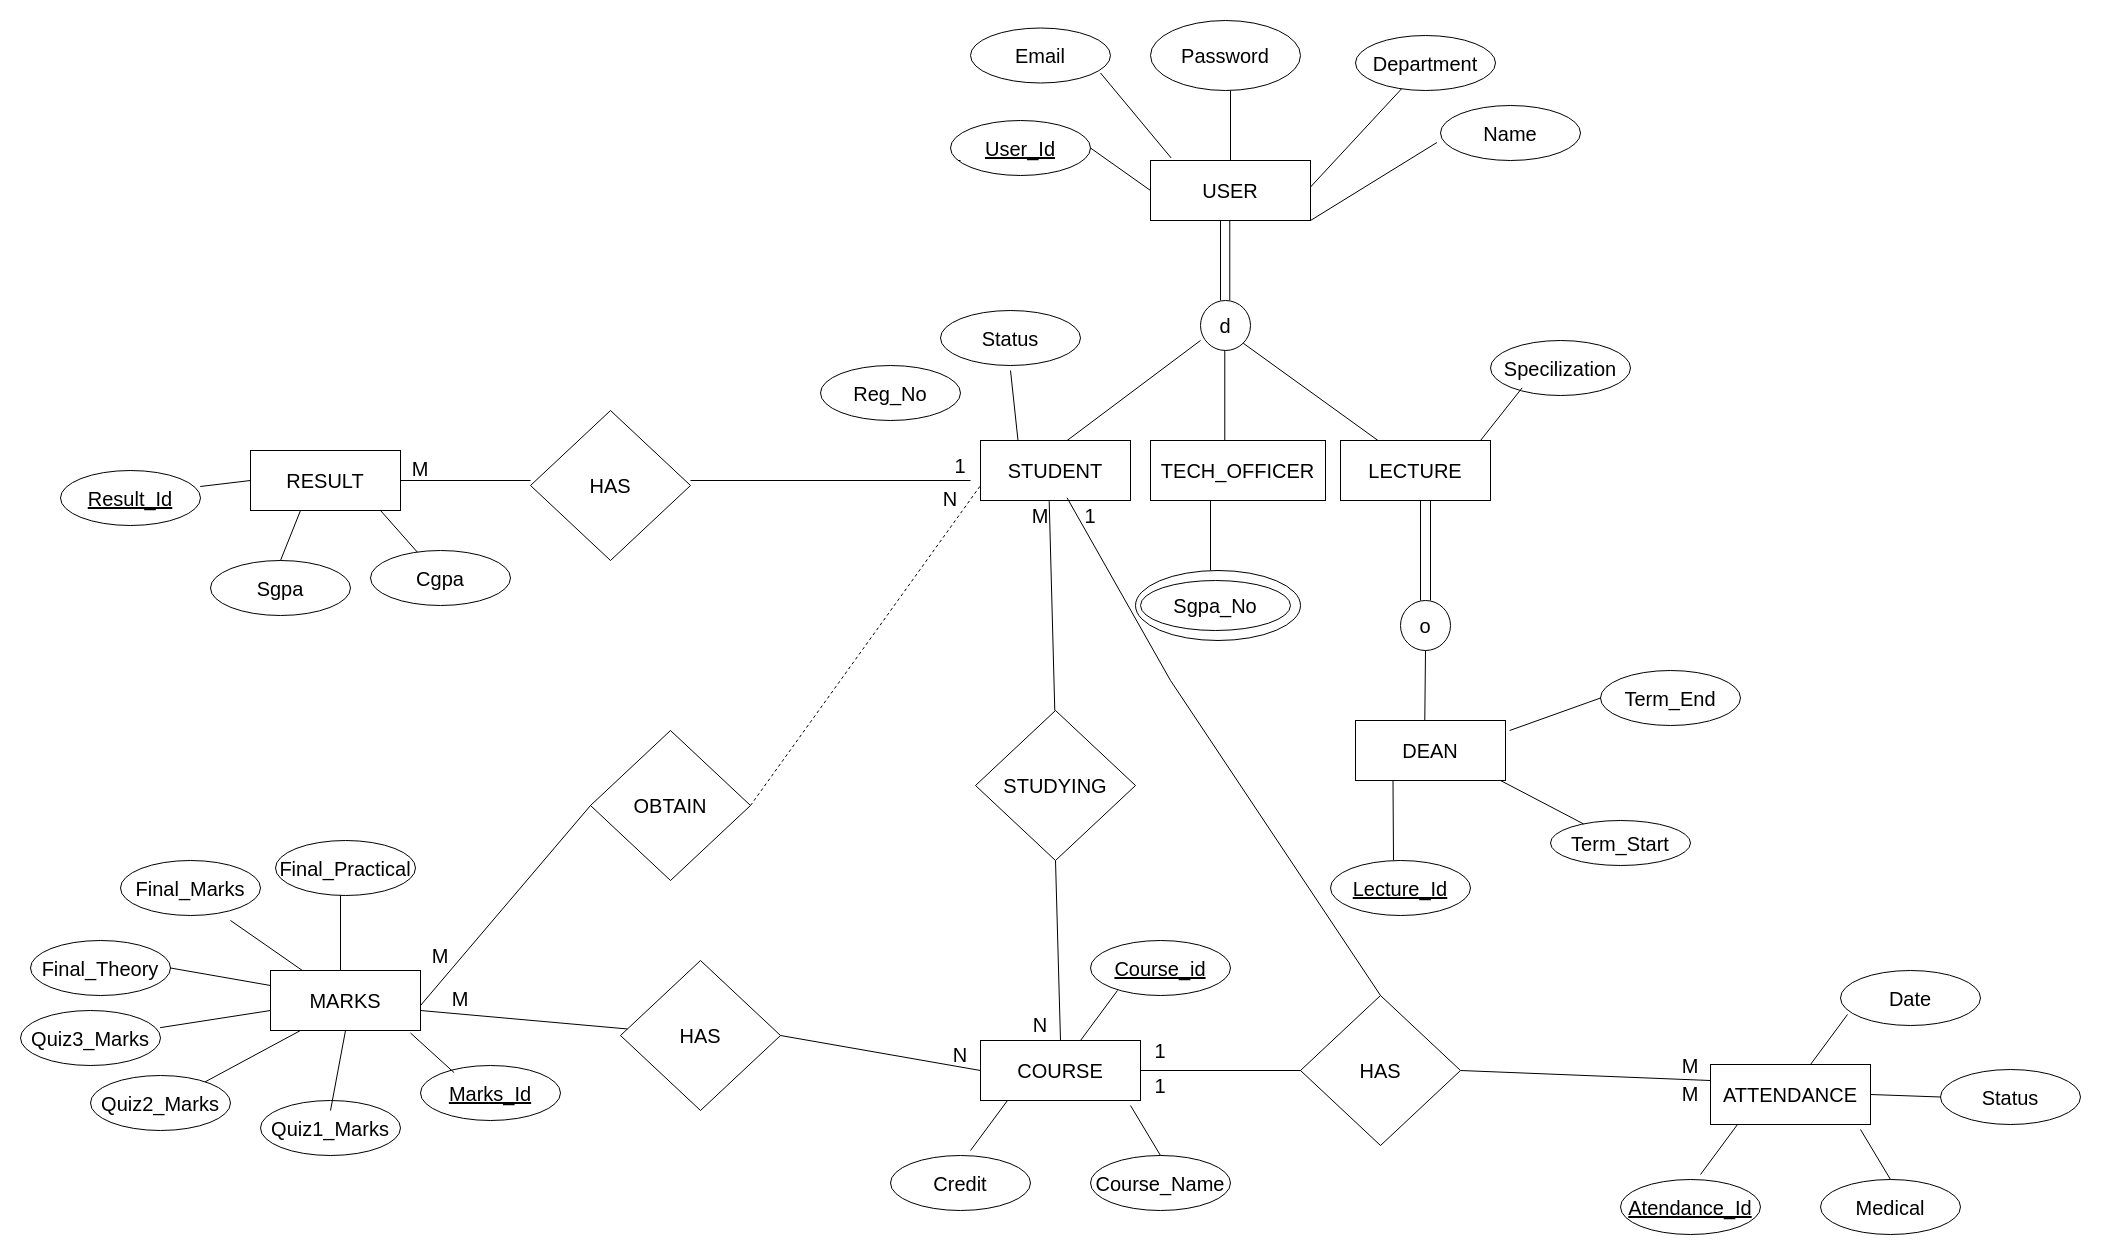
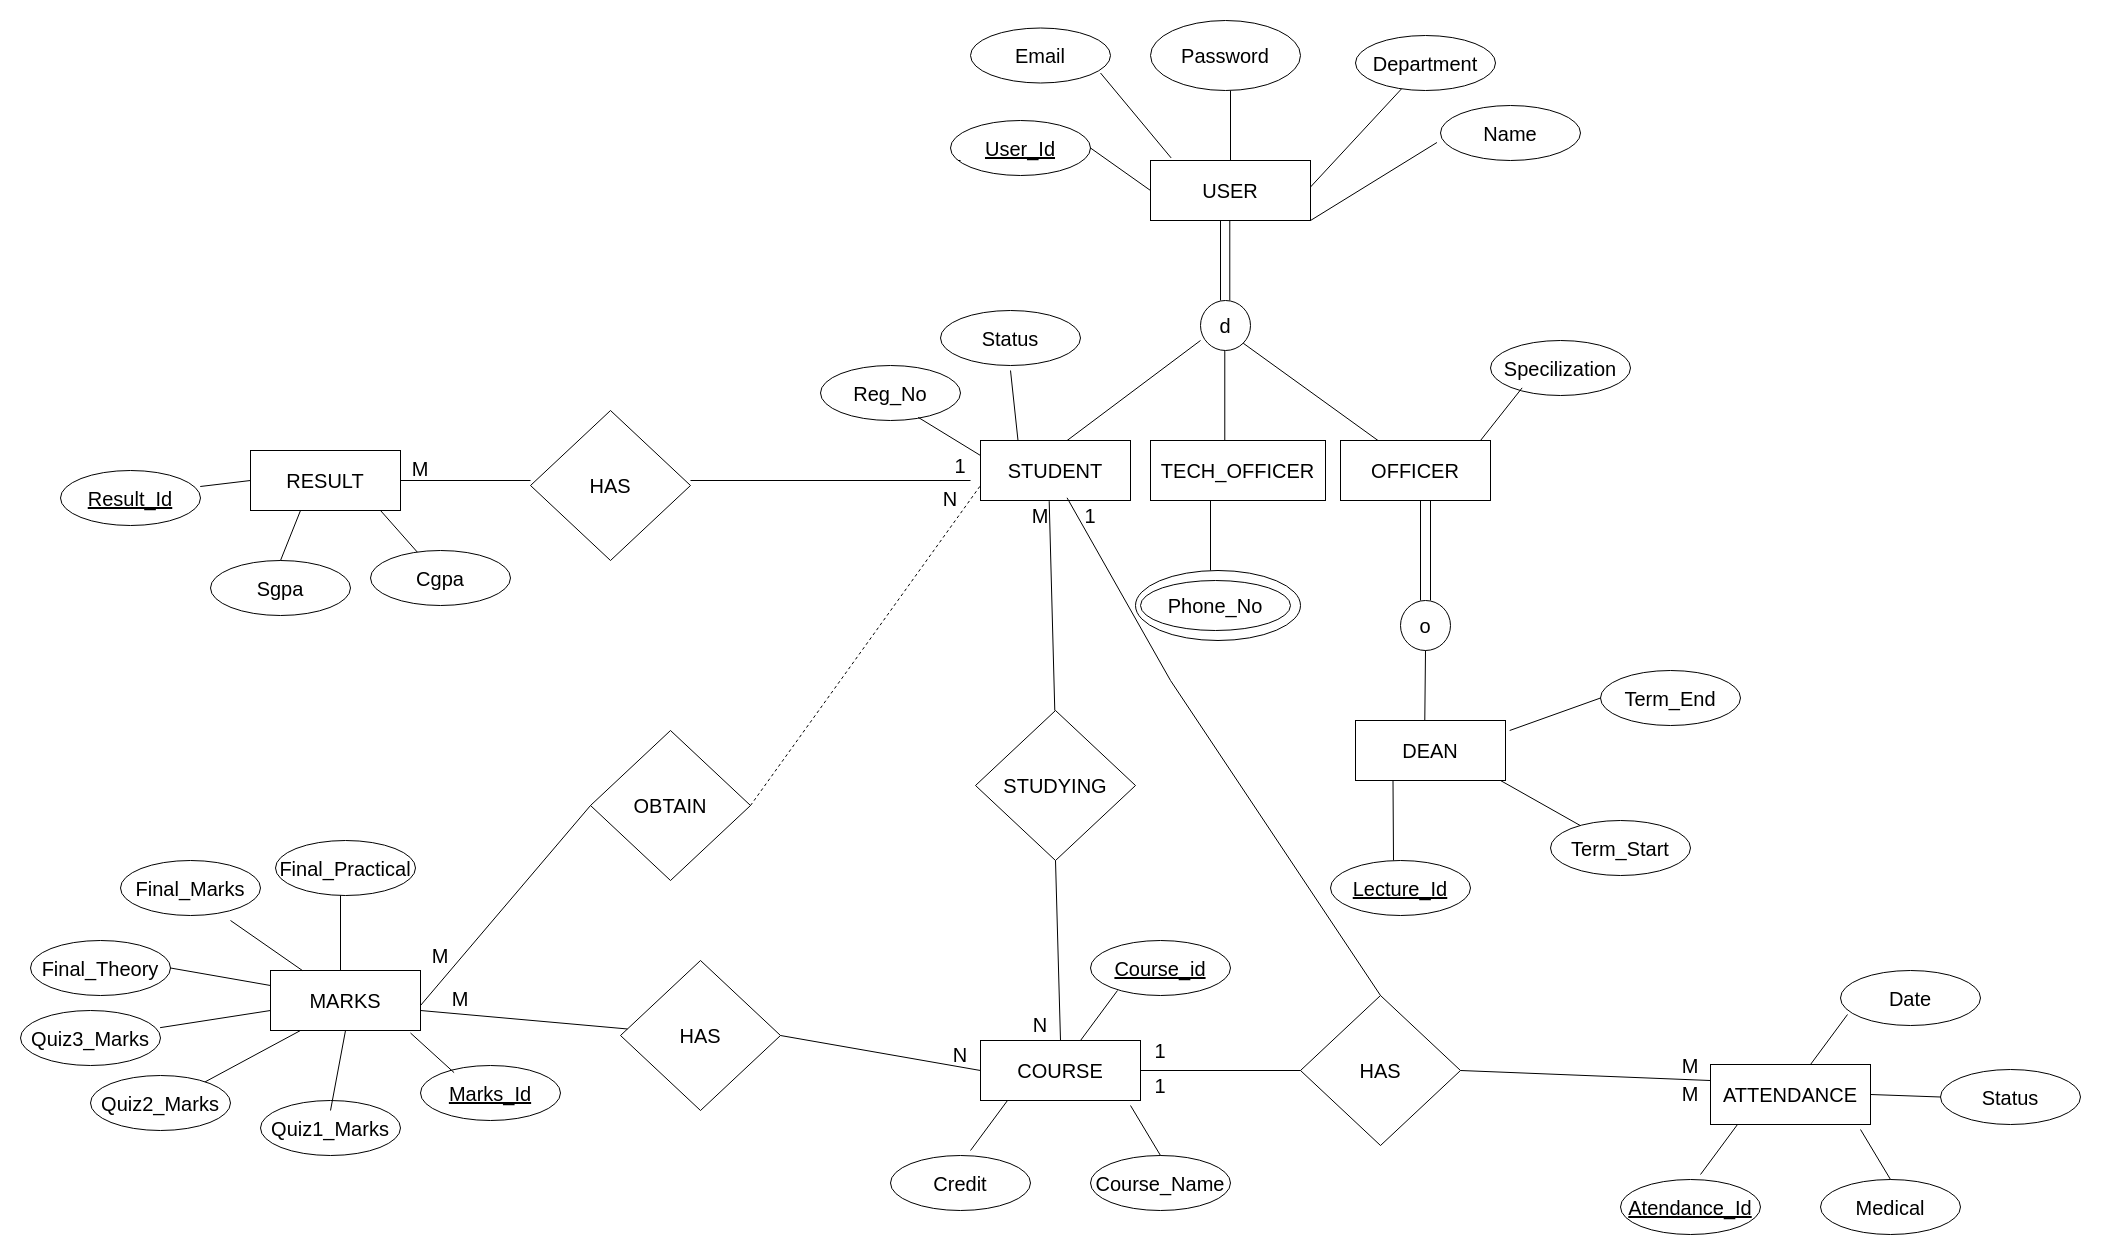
+ <mxCell id="83" value="" style="endArrow=none;html=1;rounded=0;exitX=0;exitY=0.25;exitDx=0;exitDy=0;entryX=0.698;entryY=0.943;entryDx=0;entryDy=0;entryPerimeter=0;fontSize=20;" edge="1" parent="1" source="19" target="82"><mxGeometry width="50" height="50" relative="1" as="geometry"><mxPoint x="918" y="480" as="sourcePoint" /><mxPoint x="930" y="430" as="targetPoint" /></mxGeometry></mxCell>
- <mxCell id="21" value="&lt;font&gt;LECTURE&lt;/font&gt;" style="rounded=0;whiteSpace=wrap;html=1;fontSize=20;" vertex="1" parent="1"><mxGeometry x="1340" y="440" width="150" height="60" as="geometry" /></mxCell>
+ <mxCell id="21" value="&lt;font&gt;OFFICER&lt;/font&gt;" style="rounded=0;whiteSpace=wrap;html=1;fontSize=20;" vertex="1" parent="1"><mxGeometry x="1340" y="440" width="150" height="60" as="geometry" /></mxCell>
- <mxCell id="36" value="Sgpa_No" style="ellipse;whiteSpace=wrap;html=1;fontSize=20;" vertex="1" parent="1"><mxGeometry x="1140" y="580" width="150" height="50" as="geometry" /></mxCell>
+ <mxCell id="36" value="Phone_No" style="ellipse;whiteSpace=wrap;html=1;fontSize=20;" vertex="1" parent="1"><mxGeometry x="1140" y="580" width="150" height="50" as="geometry" /></mxCell>
- <mxCell id="76" value="Term_Start" style="ellipse;whiteSpace=wrap;html=1;fontSize=20;" vertex="1" parent="1"><mxGeometry x="1550" y="820" width="140" height="45" as="geometry" /></mxCell>
+ <mxCell id="76" value="Term_Start" style="ellipse;whiteSpace=wrap;html=1;fontSize=20;" vertex="1" parent="1"><mxGeometry x="1550" y="820" width="140" height="55" as="geometry" /></mxCell>
